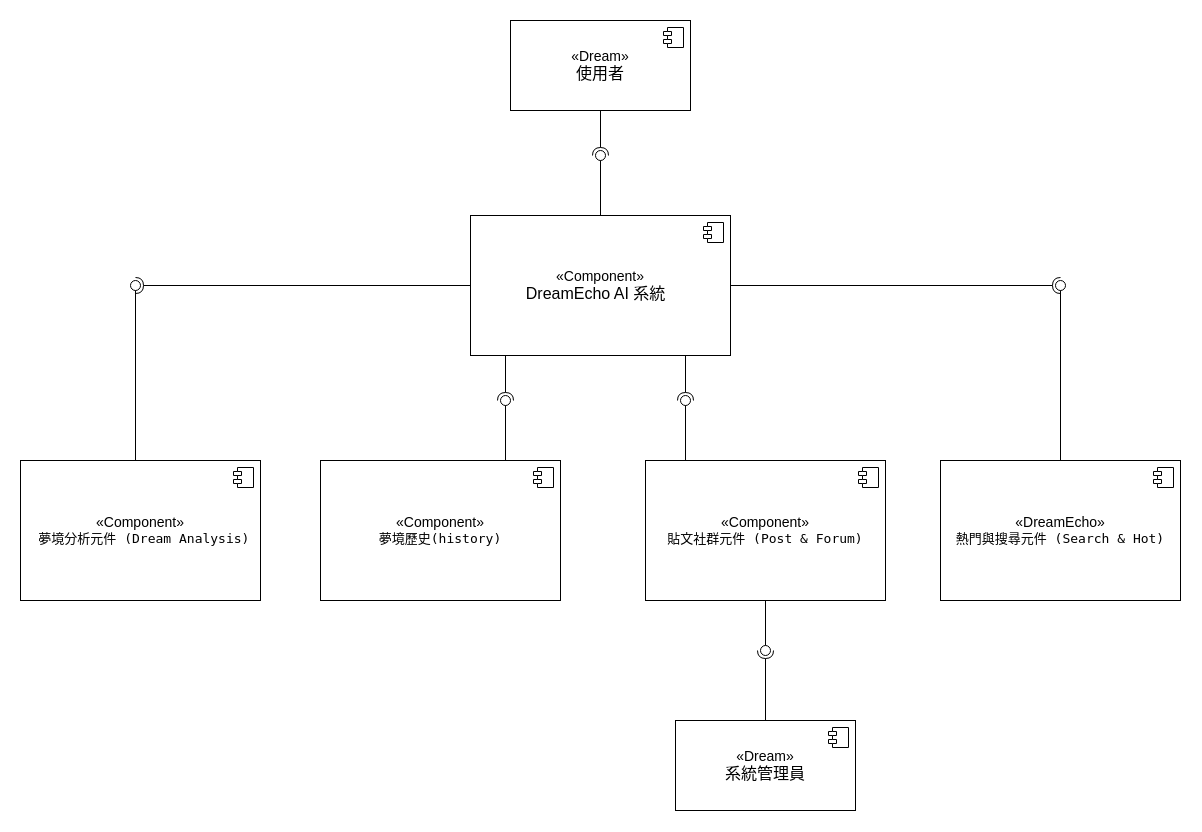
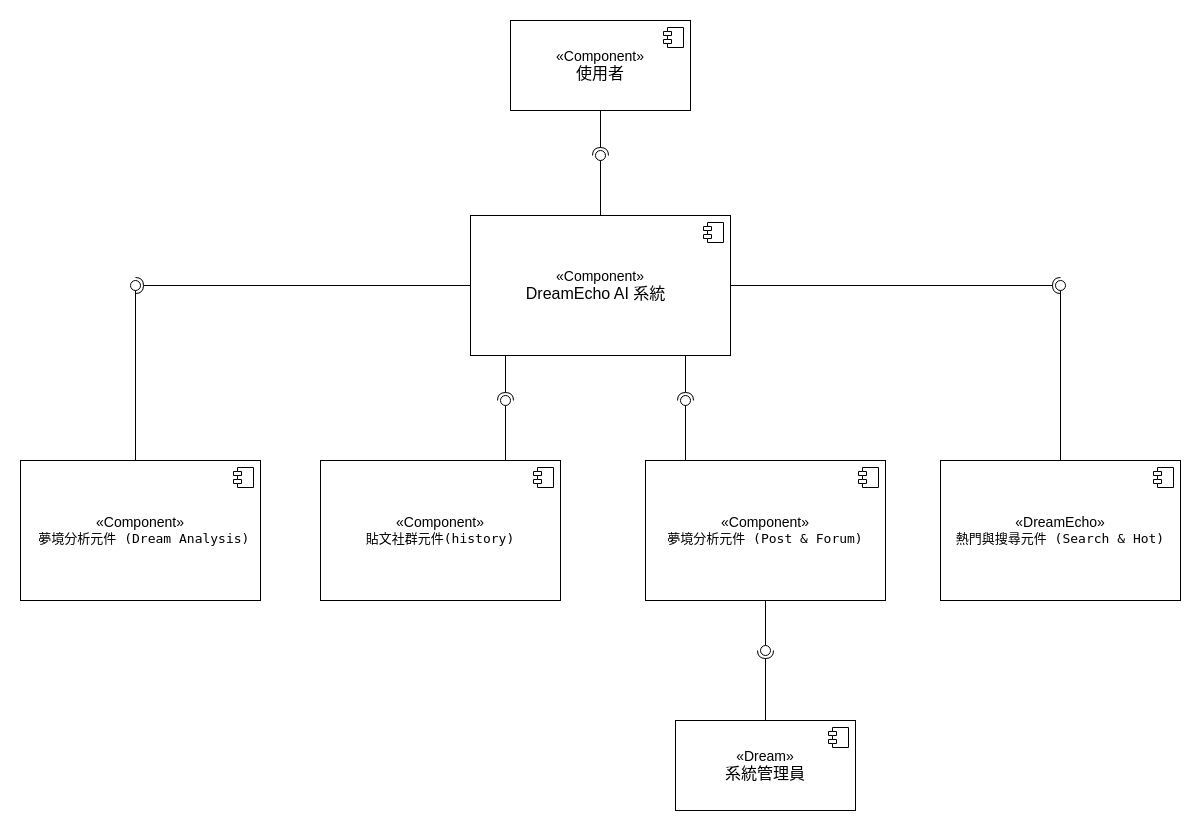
- <mxCell id="4" value="&lt;font style=&quot;font-size: 14px;&quot;&gt;«Dream»&lt;/font&gt;&lt;div&gt;&lt;font size=&quot;3&quot;&gt;使用者&lt;/font&gt;&lt;/div&gt;" style="html=1;dropTarget=0;whiteSpace=wrap;" vertex="1" parent="1"><mxGeometry x="510" y="20" width="180" height="90" as="geometry" /></mxCell>
+ <mxCell id="4" value="&lt;font style=&quot;font-size: 14px;&quot;&gt;«Component»&lt;/font&gt;&lt;div&gt;&lt;font size=&quot;3&quot;&gt;使用者&lt;/font&gt;&lt;/div&gt;" style="html=1;dropTarget=0;whiteSpace=wrap;" vertex="1" parent="1"><mxGeometry x="510" y="20" width="180" height="90" as="geometry" /></mxCell>
- <mxCell id="18" value="&lt;font face=&quot;Helvetica&quot; style=&quot;font-size: 14px;&quot;&gt;«Component»&lt;/font&gt;&lt;div&gt;&lt;font size=&quot;3&quot; face=&quot;monospace&quot;&gt;夢境歷史(history)&lt;/font&gt;&lt;/div&gt;" style="html=1;dropTarget=0;whiteSpace=wrap;align=center;" vertex="1" parent="1"><mxGeometry x="320" y="460" width="240" height="140" as="geometry" /></mxCell>
+ <mxCell id="18" value="&lt;font face=&quot;Helvetica&quot; style=&quot;font-size: 14px;&quot;&gt;«Component»&lt;/font&gt;&lt;div&gt;&lt;font size=&quot;3&quot; face=&quot;monospace&quot;&gt;貼文社群元件(history)&lt;/font&gt;&lt;/div&gt;" style="html=1;dropTarget=0;whiteSpace=wrap;align=center;" vertex="1" parent="1"><mxGeometry x="320" y="460" width="240" height="140" as="geometry" /></mxCell>
- <mxCell id="9" value="&lt;font face=&quot;Helvetica&quot; style=&quot;font-size: 14px;&quot;&gt;«Component»&lt;/font&gt;&lt;div&gt;&lt;font size=&quot;3&quot; face=&quot;monospace&quot;&gt;貼文社群元件 (Post &amp;amp; Forum)&lt;/font&gt;&lt;/div&gt;" style="html=1;dropTarget=0;whiteSpace=wrap;align=center;" vertex="1" parent="1"><mxGeometry x="645" y="460" width="240" height="140" as="geometry" /></mxCell>
+ <mxCell id="9" value="&lt;font face=&quot;Helvetica&quot; style=&quot;font-size: 14px;&quot;&gt;«Component»&lt;/font&gt;&lt;div&gt;&lt;font size=&quot;3&quot; face=&quot;monospace&quot;&gt;夢境分析元件 (Post &amp;amp; Forum)&lt;/font&gt;&lt;/div&gt;" style="html=1;dropTarget=0;whiteSpace=wrap;align=center;" vertex="1" parent="1"><mxGeometry x="645" y="460" width="240" height="140" as="geometry" /></mxCell>
